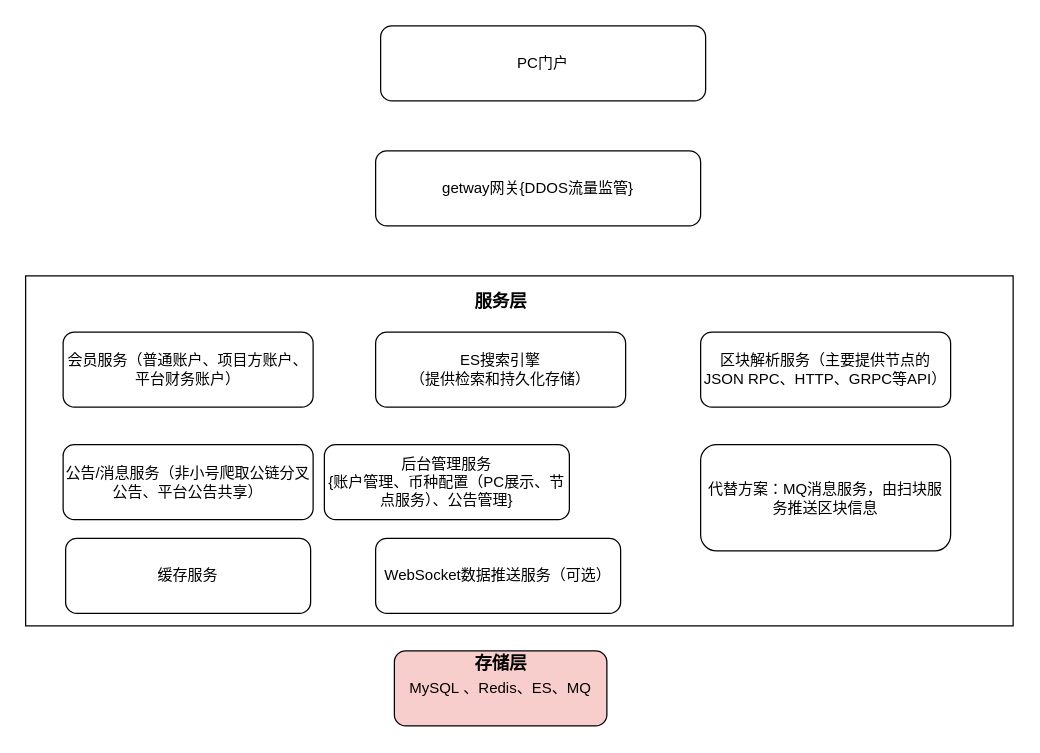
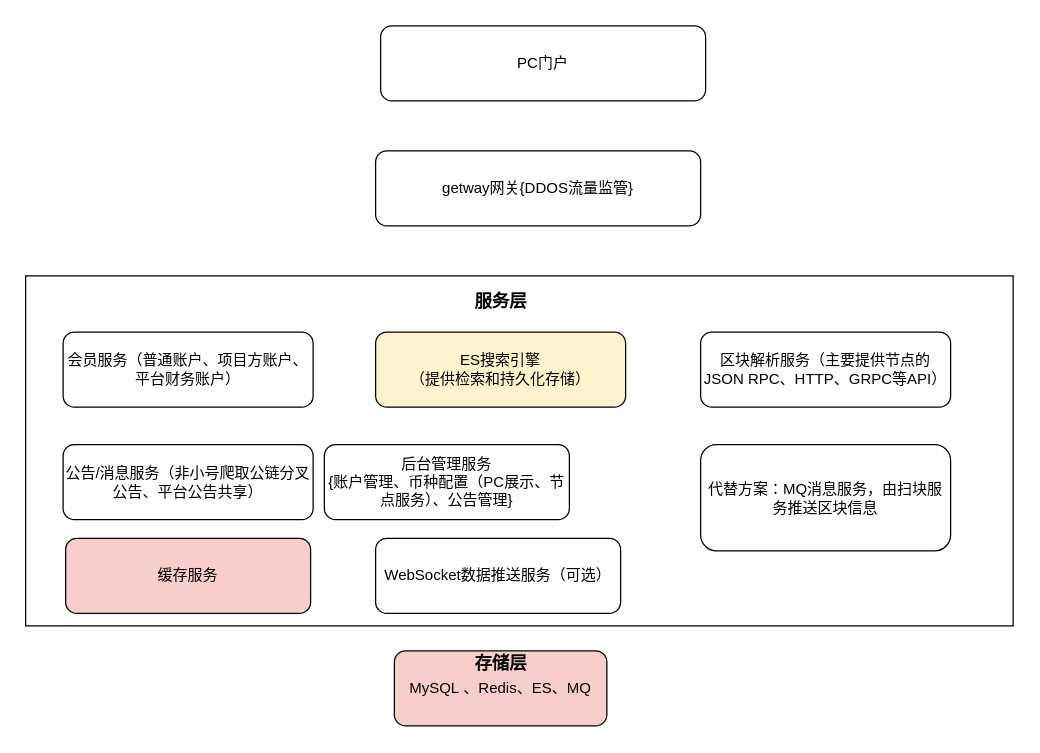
- <mxCell id="5" value="ES搜索引擎&lt;br&gt;（提供检索和持久化存储）" style="rounded=1;whiteSpace=wrap;html=1;" vertex="1" parent="1"><mxGeometry x="300" y="265" width="200" height="60" as="geometry" /></mxCell>
+ <mxCell id="5" value="ES搜索引擎&lt;br&gt;（提供检索和持久化存储）" style="rounded=1;whiteSpace=wrap;html=1;fillColor=#fff2cc;" vertex="1" parent="1"><mxGeometry x="300" y="265" width="200" height="60" as="geometry" /></mxCell>
- <mxCell id="13" value="缓存服务" style="rounded=1;whiteSpace=wrap;html=1;" vertex="1" parent="1"><mxGeometry x="52" y="430" width="196" height="60" as="geometry" /></mxCell>
+ <mxCell id="13" value="缓存服务" style="rounded=1;whiteSpace=wrap;html=1;fillColor=#f8cecc;" vertex="1" parent="1"><mxGeometry x="52" y="430" width="196" height="60" as="geometry" /></mxCell>
